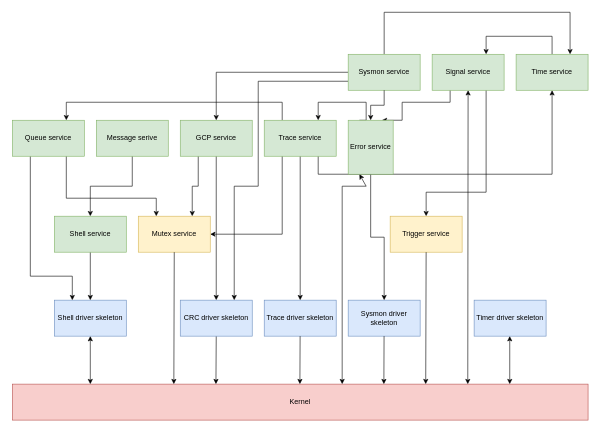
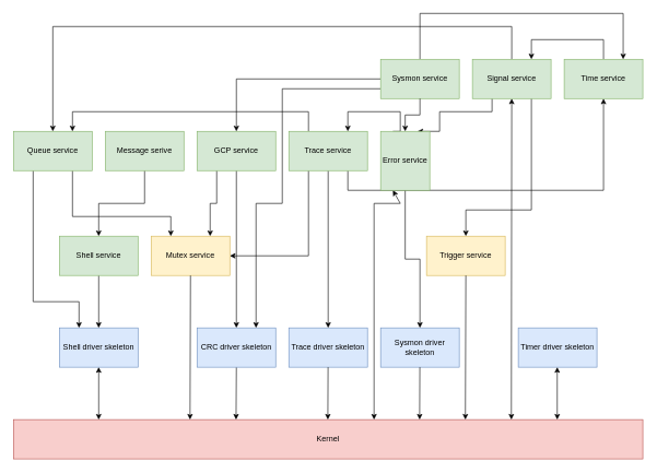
+ <mxCell id="9" style="edgeStyle=orthogonalEdgeStyle;rounded=0;orthogonalLoop=1;jettySize=auto;html=1;exitX=0.5;exitY=0;exitDx=0;exitDy=0;entryX=0.5;entryY=0;entryDx=0;entryDy=0;" edge="1" parent="1" source="12" target="35"><mxGeometry relative="1" as="geometry"><Array as="points"><mxPoint x="780" y="40" /><mxPoint x="80" y="40" /></Array></mxGeometry></mxCell>
